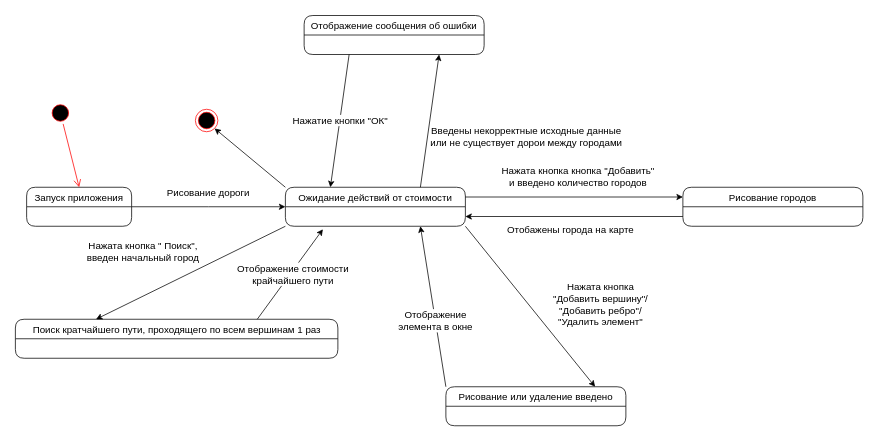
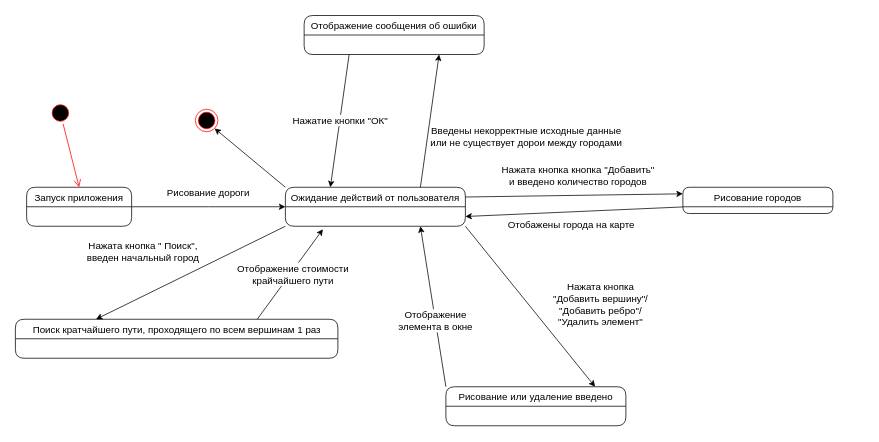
- <mxCell id="9" value="Ожидание действий от стоимости" style="swimlane;fontStyle=0;childLayout=stackLayout;horizontal=1;startSize=26;fillColor=none;horizontalStack=0;resizeParent=1;resizeParentMax=0;resizeLast=0;collapsible=1;marginBottom=0;fontSize=13;rounded=1;" vertex="1" parent="1"><mxGeometry x="380" y="249" width="240" height="52" as="geometry"><mxRectangle x="130" y="510" width="100" height="26" as="alternateBounds" /></mxGeometry></mxCell>
+ <mxCell id="9" value="Ожидание действий от пользователя" style="swimlane;fontStyle=0;childLayout=stackLayout;horizontal=1;startSize=26;fillColor=none;horizontalStack=0;resizeParent=1;resizeParentMax=0;resizeLast=0;collapsible=1;marginBottom=0;fontSize=13;rounded=1;" vertex="1" parent="1"><mxGeometry x="380" y="249" width="240" height="52" as="geometry"><mxRectangle x="130" y="510" width="100" height="26" as="alternateBounds" /></mxGeometry></mxCell>
- <mxCell id="13" value="Рисование городов" style="swimlane;fontStyle=0;childLayout=stackLayout;horizontal=1;startSize=26;fillColor=none;horizontalStack=0;resizeParent=1;resizeParentMax=0;resizeLast=0;collapsible=1;marginBottom=0;fontSize=13;rounded=1;" vertex="1" parent="1"><mxGeometry x="910" y="249" width="240" height="52" as="geometry"><mxRectangle x="130" y="510" width="100" height="26" as="alternateBounds" /></mxGeometry></mxCell>
+ <mxCell id="13" value="Рисование городов" style="swimlane;fontStyle=0;childLayout=stackLayout;horizontal=1;startSize=26;fillColor=none;horizontalStack=0;resizeParent=1;resizeParentMax=0;resizeLast=0;collapsible=1;marginBottom=0;fontSize=13;rounded=1;" vertex="1" parent="1"><mxGeometry x="910" y="249" width="200" height="35" as="geometry"><mxRectangle x="130" y="510" width="100" height="26" as="alternateBounds" /></mxGeometry></mxCell>
